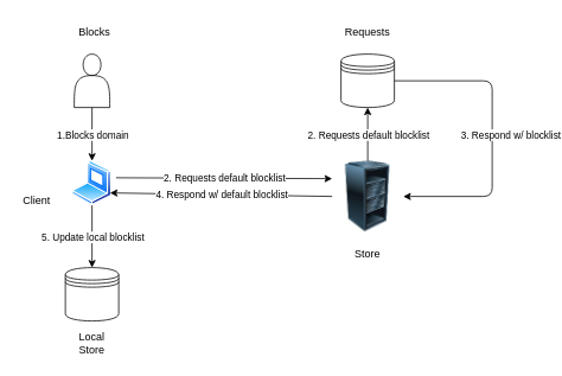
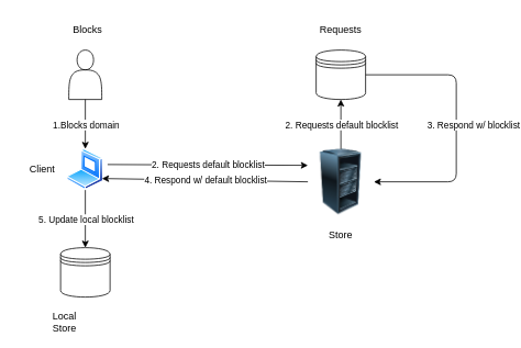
- <mxCell id="10" value="Client" style="text;html=1;strokeColor=none;fillColor=none;align=center;verticalAlign=middle;whiteSpace=wrap;rounded=0;" vertex="1" parent="1"><mxGeometry x="10.5" y="210" width="60" height="30" as="geometry" /></mxCell>
+ <mxCell id="10" value="Client" style="text;html=1;strokeColor=none;fillColor=none;align=center;verticalAlign=middle;whiteSpace=wrap;rounded=0;" vertex="1" parent="1"><mxGeometry x="20.5" y="190" width="60" height="30" as="geometry" /></mxCell>
- <mxCell id="2" value="Local Store" style="text;html=1;strokeColor=none;fillColor=none;align=center;verticalAlign=middle;whiteSpace=wrap;rounded=0;" vertex="1" parent="1"><mxGeometry x="73" y="370" width="60" height="30" as="geometry" /></mxCell>
+ <mxCell id="2" value="Local Store" style="text;html=1;strokeColor=none;fillColor=none;align=center;verticalAlign=middle;whiteSpace=wrap;rounded=0;" vertex="1" parent="1"><mxGeometry x="48" y="375" width="60" height="30" as="geometry" /></mxCell>
